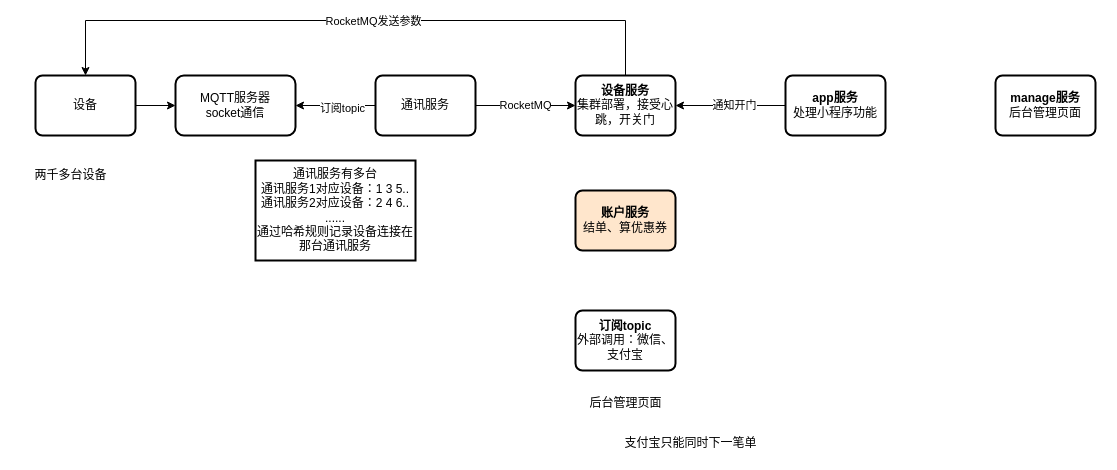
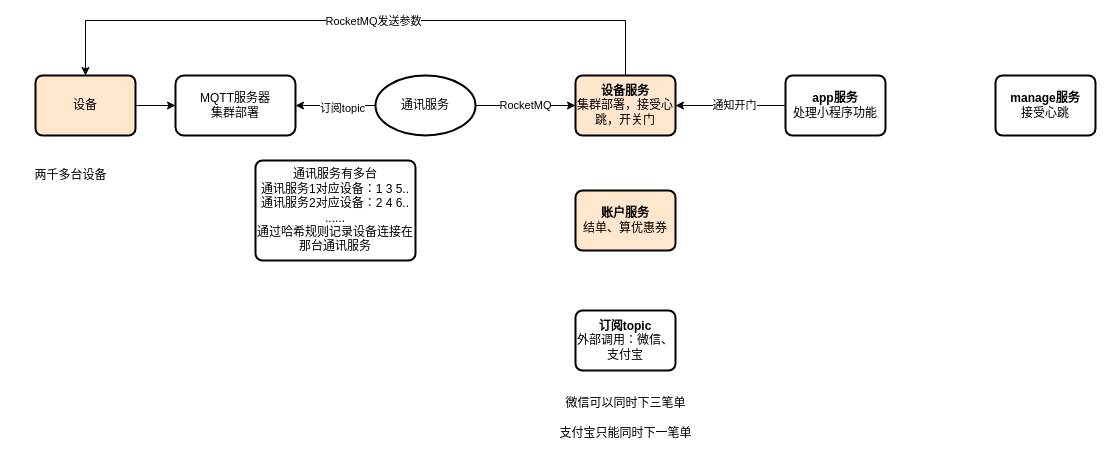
- <mxCell id="8" value="设备" style="rounded=1;whiteSpace=wrap;html=1;absoluteArcSize=1;arcSize=14;strokeWidth=2;" parent="1" vertex="1"><mxGeometry x="35" y="75" width="100" height="60" as="geometry" /></mxCell>
+ <mxCell id="8" value="设备" style="rounded=1;whiteSpace=wrap;html=1;absoluteArcSize=1;arcSize=14;strokeWidth=2;fillColor=#ffe6cc;" parent="1" vertex="1"><mxGeometry x="35" y="75" width="100" height="60" as="geometry" /></mxCell>
- <mxCell id="6" value="MQTT服务器&lt;div&gt;socket通信&lt;/div&gt;" style="whiteSpace=wrap;html=1;rounded=1;arcSize=14;strokeWidth=2;" parent="1" vertex="1"><mxGeometry x="175" y="75" width="120" height="60" as="geometry" /></mxCell>
+ <mxCell id="6" value="MQTT服务器&lt;div&gt;集群部署&lt;/div&gt;" style="whiteSpace=wrap;html=1;rounded=1;arcSize=14;strokeWidth=2;" parent="1" vertex="1"><mxGeometry x="175" y="75" width="120" height="60" as="geometry" /></mxCell>
- <mxCell id="5" value="通讯服务" style="rounded=1;whiteSpace=wrap;html=1;absoluteArcSize=1;arcSize=14;strokeWidth=2;" parent="1" vertex="1"><mxGeometry x="375" y="75" width="100" height="60" as="geometry" /></mxCell>
+ <mxCell id="5" value="通讯服务" style="ellipse;whiteSpace=wrap;html=1;absoluteArcSize=1;arcSize=14;strokeWidth=2;" parent="1" vertex="1"><mxGeometry x="375" y="75" width="100" height="60" as="geometry" /></mxCell>
- <mxCell id="17" value="&lt;b&gt;设备服务&lt;/b&gt;&lt;div&gt;集群部署，接受心跳，开关门&lt;/div&gt;" style="rounded=1;whiteSpace=wrap;html=1;absoluteArcSize=1;arcSize=14;strokeWidth=2;" parent="1" vertex="1"><mxGeometry x="575" y="75" width="100" height="60" as="geometry" /></mxCell>
+ <mxCell id="17" value="&lt;b&gt;设备服务&lt;/b&gt;&lt;div&gt;集群部署，接受心跳，开关门&lt;/div&gt;" style="rounded=1;whiteSpace=wrap;html=1;absoluteArcSize=1;arcSize=14;strokeWidth=2;fillColor=#ffe6cc;" parent="1" vertex="1"><mxGeometry x="575" y="75" width="100" height="60" as="geometry" /></mxCell>
- <mxCell id="14" value="&lt;b&gt;manage服务&lt;/b&gt;&lt;div&gt;后台管理页面&lt;/div&gt;" style="rounded=1;whiteSpace=wrap;html=1;absoluteArcSize=1;arcSize=14;strokeWidth=2;" parent="1" vertex="1"><mxGeometry x="995" y="75" width="100" height="60" as="geometry" /></mxCell>
+ <mxCell id="14" value="&lt;b&gt;manage服务&lt;/b&gt;&lt;div&gt;接受心跳&lt;/div&gt;" style="rounded=1;whiteSpace=wrap;html=1;absoluteArcSize=1;arcSize=14;strokeWidth=2;" parent="1" vertex="1"><mxGeometry x="995" y="75" width="100" height="60" as="geometry" /></mxCell>
- <mxCell id="18" value="通讯服务有多台&lt;div&gt;通讯服务1对应设备：1 3 5..&lt;div&gt;通讯服务2&lt;span style=&quot;background-color: initial;&quot;&gt;对应设备&lt;/span&gt;&lt;span style=&quot;background-color: initial;&quot;&gt;：2 4 6..&lt;/span&gt;&lt;/div&gt;&lt;/div&gt;&lt;div&gt;&lt;span style=&quot;background-color: initial;&quot;&gt;......&lt;/span&gt;&lt;/div&gt;&lt;div&gt;通过哈希规则记录设备连接在那台通讯服务&lt;/div&gt;" style="whiteSpace=wrap;html=1;absoluteArcSize=1;arcSize=14;strokeWidth=2;rounded=0;" parent="1" vertex="1"><mxGeometry x="255" y="160" width="160" height="100" as="geometry" /></mxCell>
+ <mxCell id="18" value="通讯服务有多台&lt;div&gt;通讯服务1对应设备：1 3 5..&lt;div&gt;通讯服务2&lt;span style=&quot;background-color: initial;&quot;&gt;对应设备&lt;/span&gt;&lt;span style=&quot;background-color: initial;&quot;&gt;：2 4 6..&lt;/span&gt;&lt;/div&gt;&lt;/div&gt;&lt;div&gt;&lt;span style=&quot;background-color: initial;&quot;&gt;......&lt;/span&gt;&lt;/div&gt;&lt;div&gt;通过哈希规则记录设备连接在那台通讯服务&lt;/div&gt;" style="rounded=1;whiteSpace=wrap;html=1;absoluteArcSize=1;arcSize=14;strokeWidth=2;" parent="1" vertex="1"><mxGeometry x="255" y="160" width="160" height="100" as="geometry" /></mxCell>
- <mxCell id="19" value="后台管理页面" style="text;html=1;align=center;verticalAlign=middle;resizable=0;points=[];autosize=1;strokeColor=none;fillColor=none;" parent="1" vertex="1"><mxGeometry x="555" y="388" width="140" height="30" as="geometry" /></mxCell>
+ <mxCell id="19" value="微信可以同时下三笔单" style="text;html=1;align=center;verticalAlign=middle;resizable=0;points=[];autosize=1;strokeColor=none;fillColor=none;" parent="1" vertex="1"><mxGeometry x="555" y="388" width="140" height="30" as="geometry" /></mxCell>
- <mxCell id="20" value="支付宝只能同时下一笔单" style="text;html=1;align=center;verticalAlign=middle;resizable=0;points=[];autosize=1;strokeColor=none;fillColor=none;" parent="1" vertex="1"><mxGeometry x="610" y="428" width="160" height="30" as="geometry" /></mxCell>
+ <mxCell id="20" value="支付宝只能同时下一笔单" style="text;html=1;align=center;verticalAlign=middle;resizable=0;points=[];autosize=1;strokeColor=none;fillColor=none;" parent="1" vertex="1"><mxGeometry x="545" y="418" width="160" height="30" as="geometry" /></mxCell>
